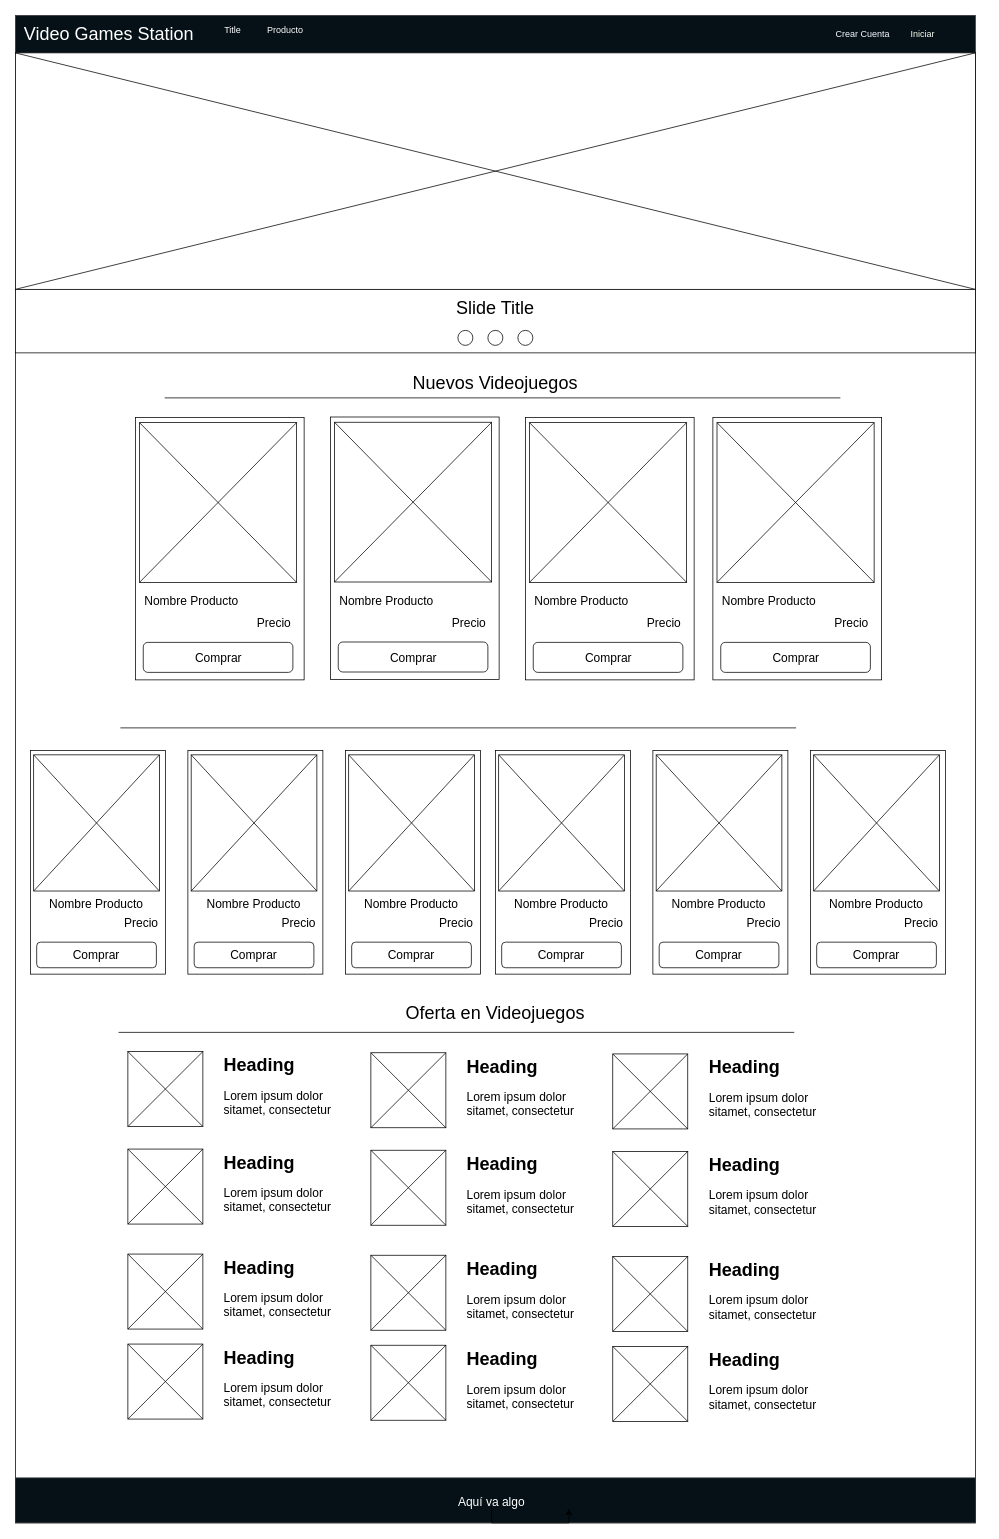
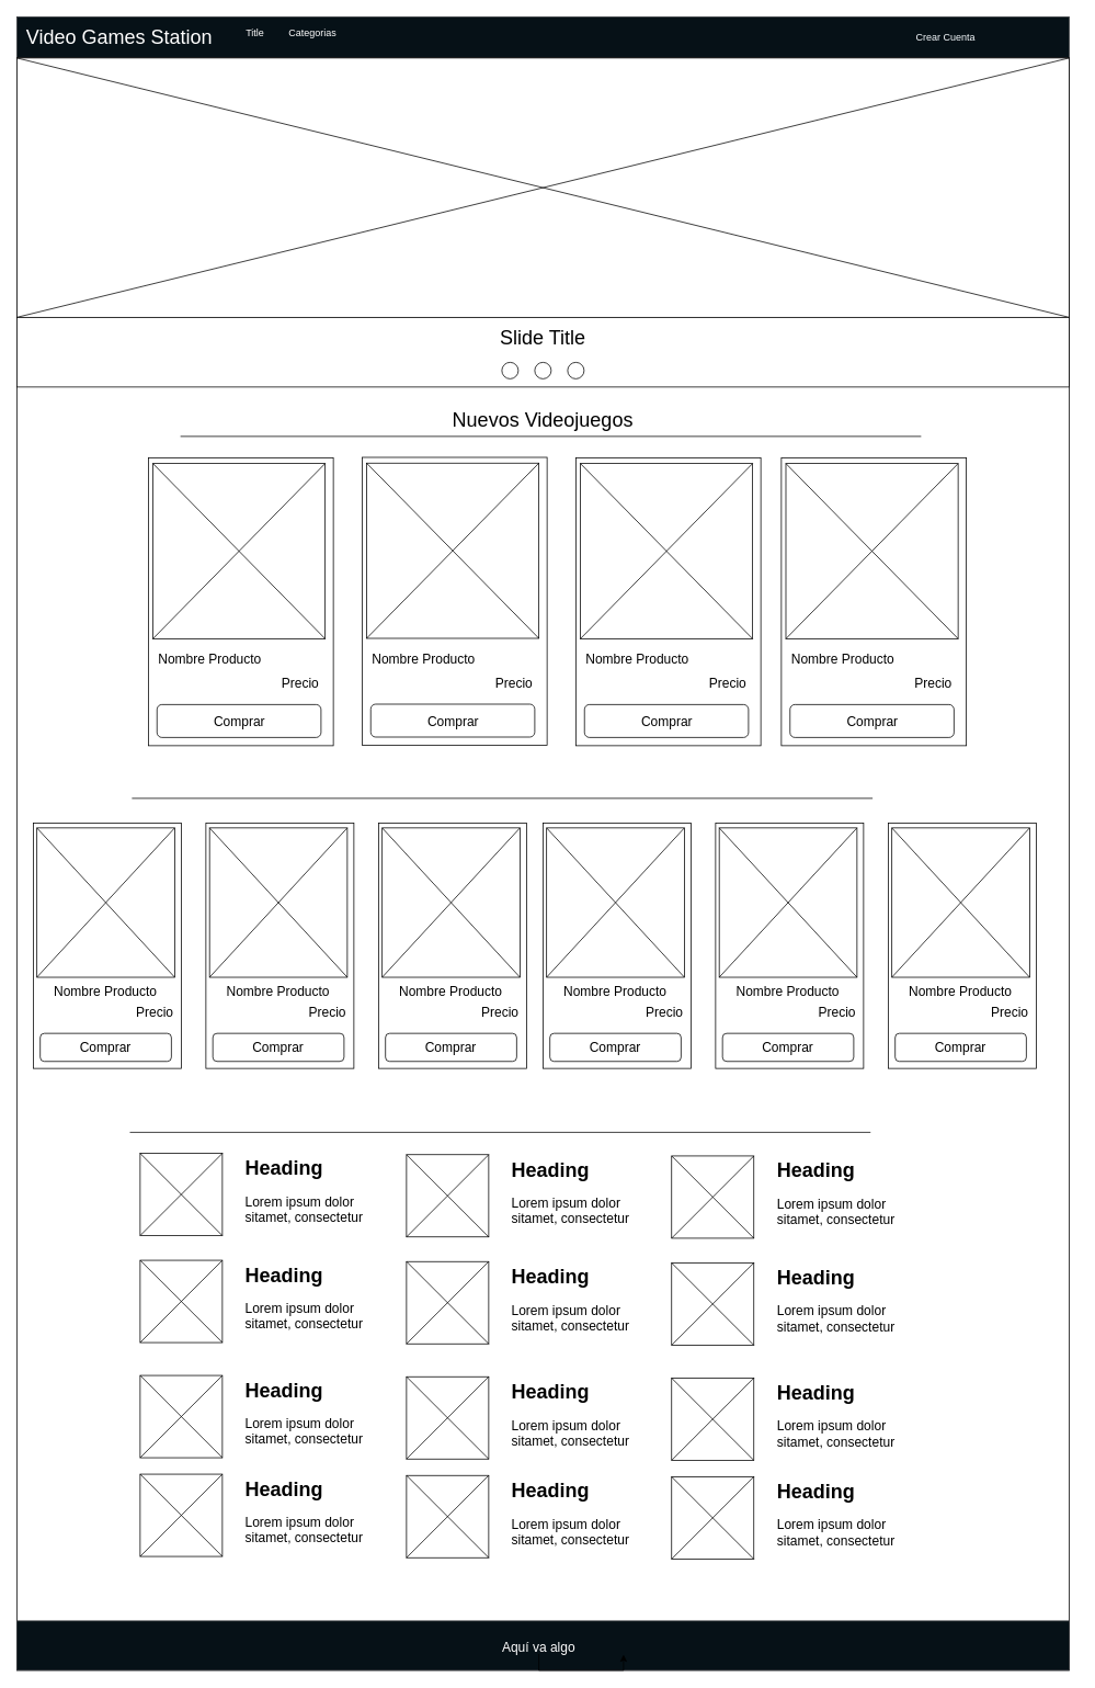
- <mxCell id="22" value="&lt;font color=&quot;#ffffff&quot;&gt;Producto&lt;/font&gt;" style="text;html=1;strokeColor=none;fillColor=none;align=center;verticalAlign=middle;whiteSpace=wrap;rounded=0;" parent="1" vertex="1"><mxGeometry x="350" y="27.5" width="60" height="25" as="geometry" /></mxCell>
+ <mxCell id="22" value="&lt;font color=&quot;#ffffff&quot;&gt;Categorias&lt;/font&gt;" style="text;html=1;strokeColor=none;fillColor=none;align=center;verticalAlign=middle;whiteSpace=wrap;rounded=0;" parent="1" vertex="1"><mxGeometry x="350" y="27.5" width="60" height="25" as="geometry" /></mxCell>
- <mxCell id="24" value="&lt;font color=&quot;#f8fff2&quot;&gt;Iniciar&lt;/font&gt;" style="text;html=1;align=center;verticalAlign=middle;whiteSpace=wrap;rounded=0;" parent="1" vertex="1"><mxGeometry x="1200" y="32.5" width="60" height="25" as="geometry" /></mxCell>
- <mxCell id="100" value="Oferta en Videojuegos" style="text;html=1;strokeColor=none;fillColor=none;align=center;verticalAlign=middle;whiteSpace=wrap;rounded=0;fontSize=24;" parent="1" vertex="1"><mxGeometry x="535" y="1340" width="250" height="20" as="geometry" /></mxCell>
